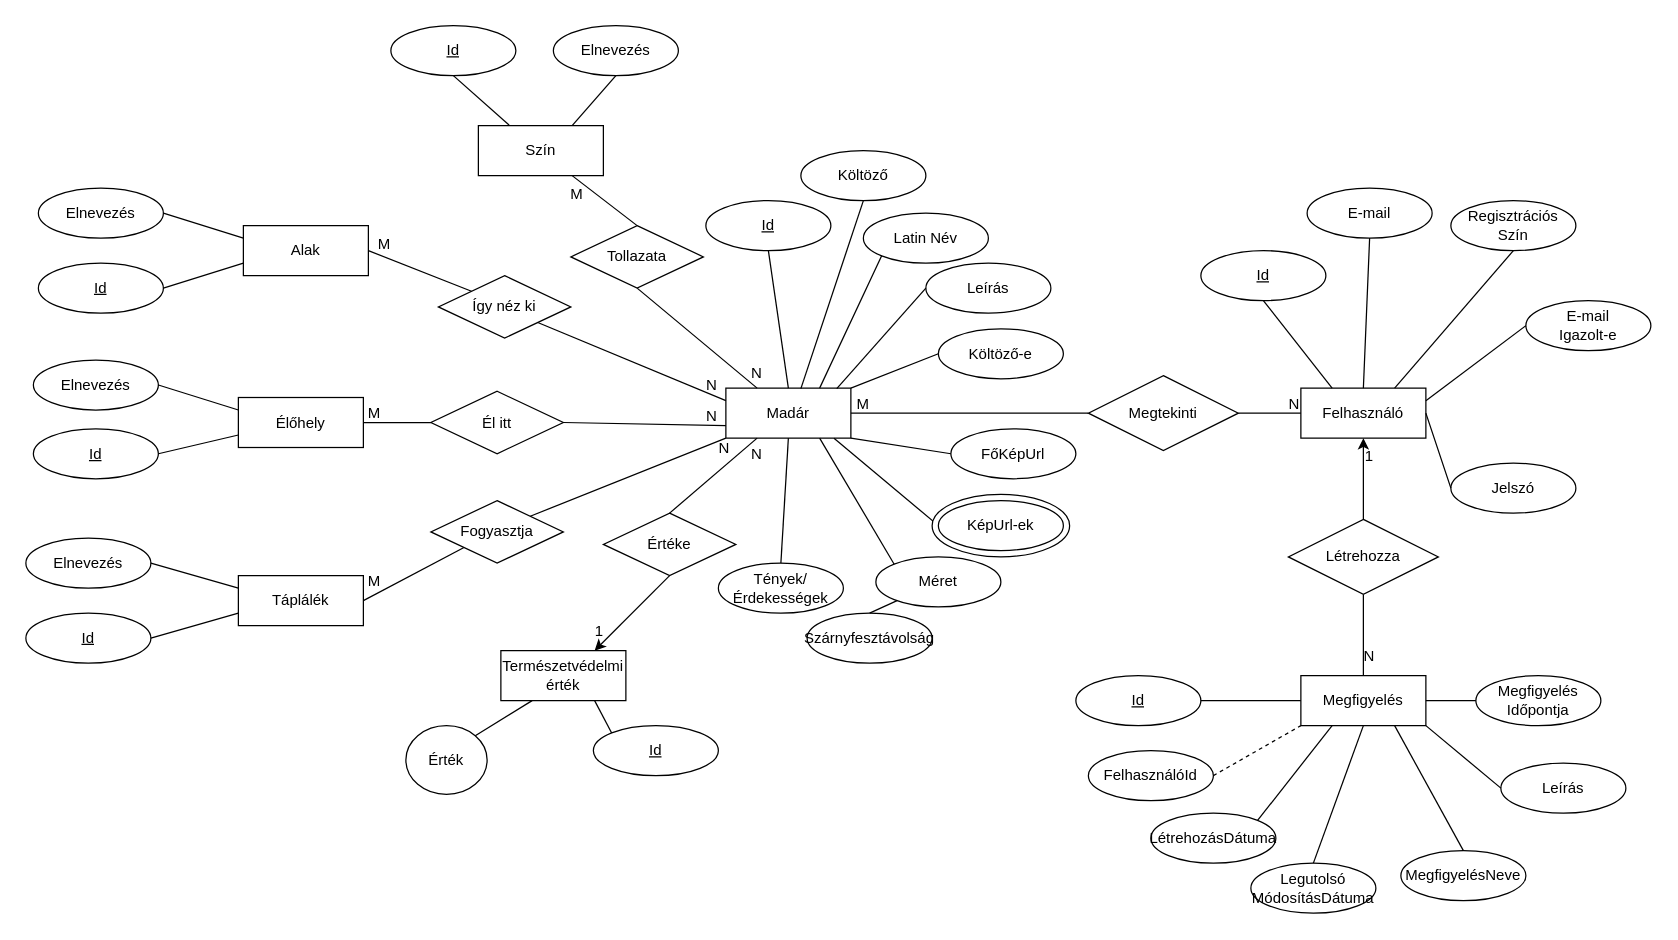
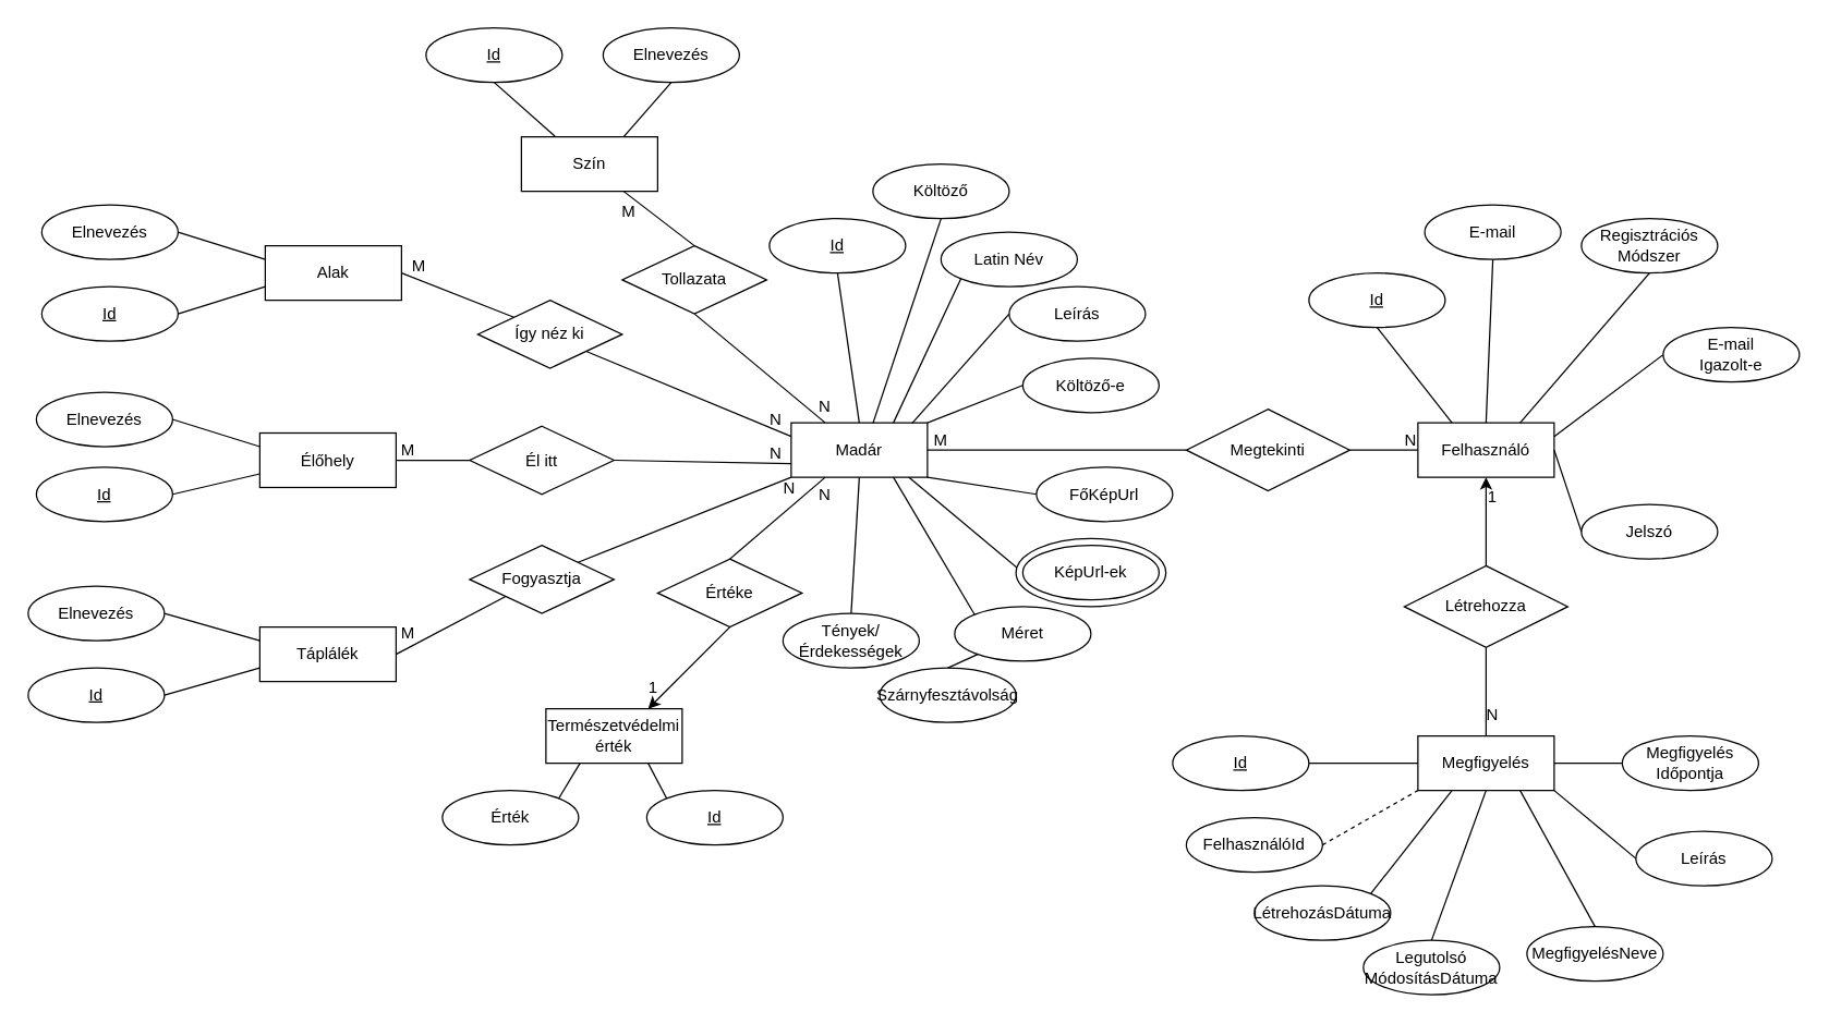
- <mxCell id="105" value="Regisztrációs Szín" style="ellipse;whiteSpace=wrap;html=1;align=center;strokeColor=default;verticalAlign=middle;fontFamily=Helvetica;fontSize=12;fontColor=default;fillColor=default;" vertex="1" parent="1"><mxGeometry x="1160" y="160" width="100" height="40" as="geometry" /></mxCell>
+ <mxCell id="105" value="Regisztrációs Módszer" style="ellipse;whiteSpace=wrap;html=1;align=center;strokeColor=default;verticalAlign=middle;fontFamily=Helvetica;fontSize=12;fontColor=default;fillColor=default;" vertex="1" parent="1"><mxGeometry x="1160" y="160" width="100" height="40" as="geometry" /></mxCell>
- <mxCell id="93" value="Megfigyelés&lt;div&gt;Időpontja&lt;/div&gt;" style="ellipse;whiteSpace=wrap;html=1;align=center;strokeColor=default;verticalAlign=middle;fontFamily=Helvetica;fontSize=12;fontColor=default;fillColor=default;" vertex="1" parent="1"><mxGeometry x="1180" y="540" width="100" height="40" as="geometry" /></mxCell>
+ <mxCell id="93" value="Megfigyelés&lt;div&gt;Időpontja&lt;/div&gt;" style="ellipse;whiteSpace=wrap;html=1;align=center;strokeColor=default;verticalAlign=middle;fontFamily=Helvetica;fontSize=12;fontColor=default;fillColor=default;" vertex="1" parent="1"><mxGeometry x="1190" y="540" width="100" height="40" as="geometry" /></mxCell>
- <mxCell id="9" value="Érték" style="ellipse;whiteSpace=wrap;html=1;align=center;" vertex="1" parent="1"><mxGeometry x="324" y="580" width="65" height="55" as="geometry" /></mxCell>
+ <mxCell id="9" value="Érték" style="ellipse;whiteSpace=wrap;html=1;align=center;" vertex="1" parent="1"><mxGeometry x="324" y="580" width="100" height="40" as="geometry" /></mxCell>
